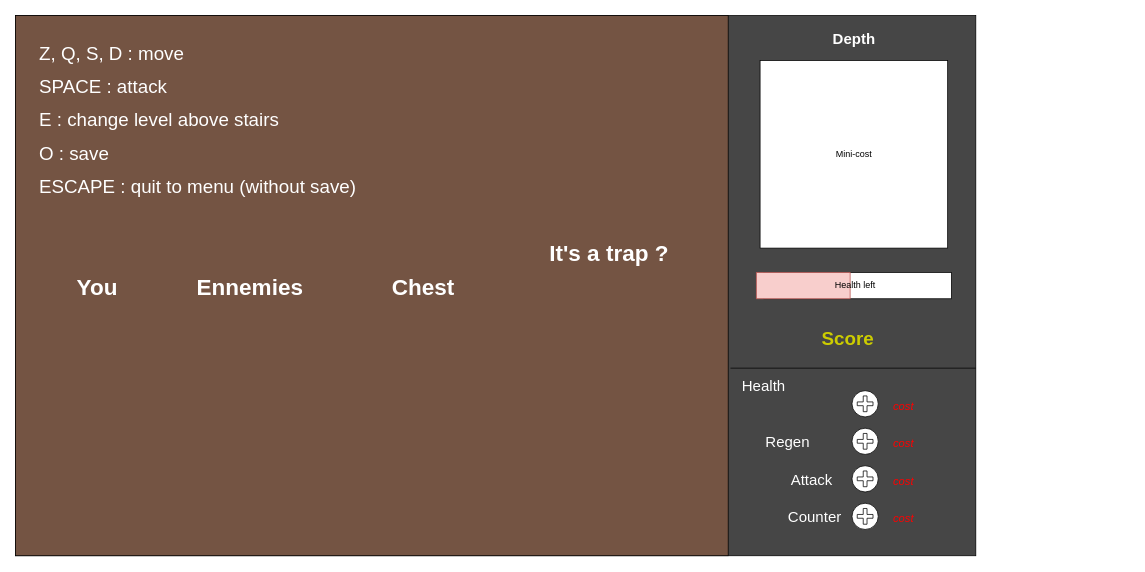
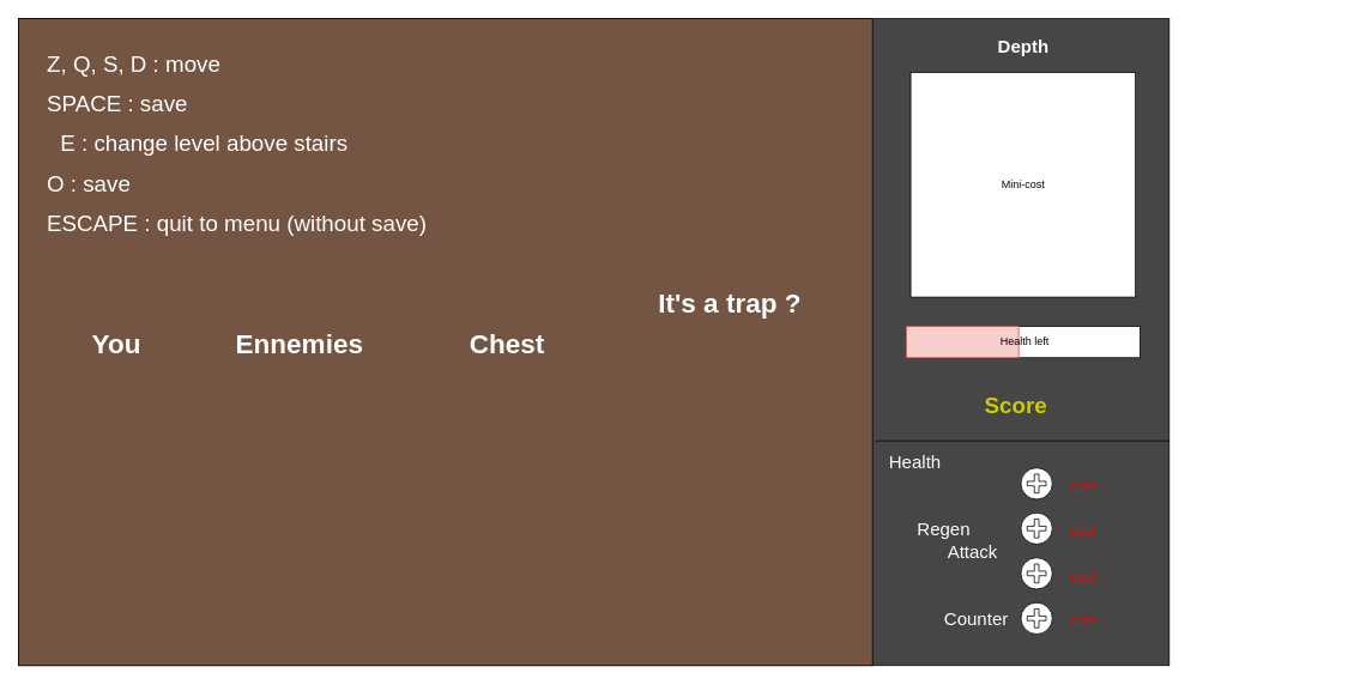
- <mxCell id="23" value="&lt;font style=&quot;font-size: 25px&quot; color=&quot;#ffffff&quot;&gt;SPACE : attack&lt;/font&gt;" style="text;html=1;resizable=0;autosize=1;align=left;verticalAlign=middle;points=[];fillColor=none;strokeColor=none;rounded=0;" vertex="1" parent="1"><mxGeometry x="50" y="102.5" width="180" height="22" as="geometry" /></mxCell>
+ <mxCell id="23" value="&lt;font style=&quot;font-size: 25px&quot; color=&quot;#ffffff&quot;&gt;SPACE : save&lt;/font&gt;" style="text;html=1;resizable=0;autosize=1;align=left;verticalAlign=middle;points=[];fillColor=none;strokeColor=none;rounded=0;" vertex="1" parent="1"><mxGeometry x="50" y="102.5" width="180" height="22" as="geometry" /></mxCell>
- <mxCell id="24" value="&lt;font color=&quot;#ffffff&quot; style=&quot;font-size: 25px&quot;&gt;E : change level above stairs&lt;/font&gt;" style="text;html=1;resizable=0;autosize=1;align=left;verticalAlign=middle;points=[];fillColor=none;strokeColor=none;rounded=0;" vertex="1" parent="1"><mxGeometry x="50" y="147" width="330" height="22" as="geometry" /></mxCell>
+ <mxCell id="24" value="&lt;font color=&quot;#ffffff&quot; style=&quot;font-size: 25px&quot;&gt;E : change level above stairs&lt;/font&gt;" style="text;html=1;resizable=0;autosize=1;align=left;verticalAlign=middle;points=[];fillColor=none;strokeColor=none;rounded=0;" vertex="1" parent="1"><mxGeometry x="65" y="147" width="330" height="22" as="geometry" /></mxCell>
- <mxCell id="8" value="&lt;font style=&quot;font-size: 20px&quot; color=&quot;#ffffff&quot;&gt;Attack&lt;/font&gt;" style="text;html=1;resizable=0;autosize=1;align=center;verticalAlign=middle;points=[];fillColor=none;strokeColor=none;rounded=0;" vertex="1" parent="1"><mxGeometry x="1048" y="628" width="65" height="20" as="geometry" /></mxCell>
+ <mxCell id="8" value="&lt;font style=&quot;font-size: 20px&quot; color=&quot;#ffffff&quot;&gt;Attack&lt;/font&gt;" style="text;html=1;resizable=0;autosize=1;align=center;verticalAlign=middle;points=[];fillColor=none;strokeColor=none;rounded=0;" vertex="1" parent="1"><mxGeometry x="1048" y="603" width="65" height="20" as="geometry" /></mxCell>
